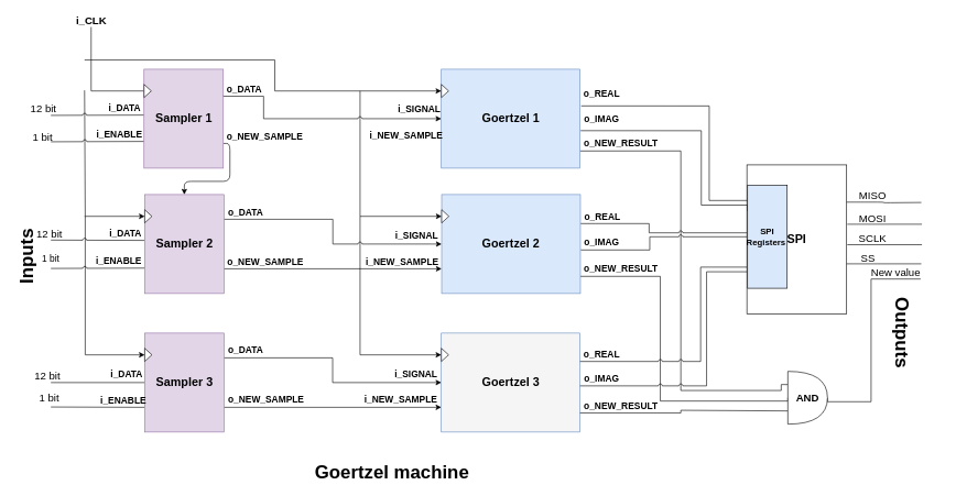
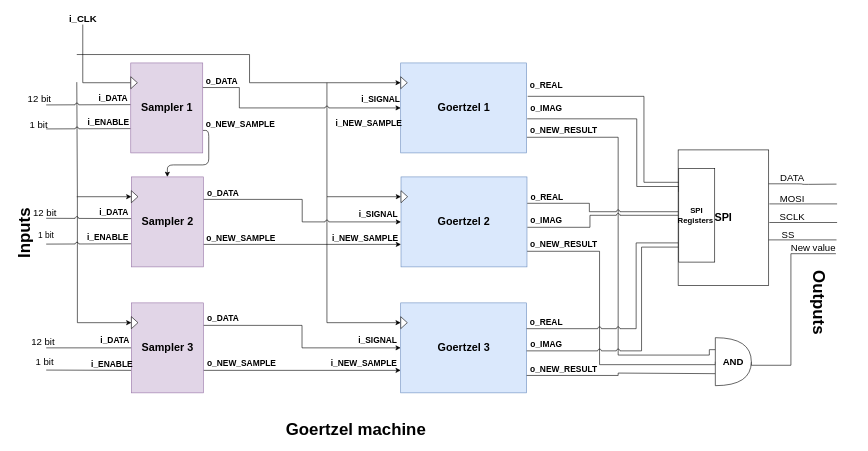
- <mxCell id="86" value="&lt;font style=&quot;font-size: 16px&quot;&gt;MISO&lt;/font&gt;" style="text;html=1;align=center;verticalAlign=middle;resizable=0;points=[];;autosize=1;" vertex="1" parent="1"><mxGeometry x="1294" y="286" width="52" height="20" as="geometry" /></mxCell>
+ <mxCell id="86" value="&lt;font style=&quot;font-size: 16px&quot;&gt;DATA&lt;/font&gt;" style="text;html=1;align=center;verticalAlign=middle;resizable=0;points=[];;autosize=1;" vertex="1" parent="1"><mxGeometry x="1294" y="286" width="52" height="20" as="geometry" /></mxCell>
- <mxCell id="81" value="&lt;b style=&quot;font-size: 13px&quot;&gt;SPI&lt;br&gt;Registers&amp;nbsp;&lt;/b&gt;" style="rounded=0;whiteSpace=wrap;html=1;fillColor=#dae8fc;" vertex="1" parent="1"><mxGeometry x="1131" y="280" width="60" height="156" as="geometry" /></mxCell>
+ <mxCell id="81" value="&lt;b style=&quot;font-size: 13px&quot;&gt;SPI&lt;br&gt;Registers&amp;nbsp;&lt;/b&gt;" style="rounded=0;whiteSpace=wrap;html=1;" vertex="1" parent="1"><mxGeometry x="1131" y="280" width="60" height="156" as="geometry" /></mxCell>
- <mxCell id="42" value="&lt;font style=&quot;font-size: 18px&quot;&gt;&lt;b&gt;Goertzel 3&lt;/b&gt;&lt;/font&gt;" style="rounded=0;whiteSpace=wrap;html=1;fillColor=#f5f5f5;strokeColor=#6c8ebf;" parent="1" vertex="1"><mxGeometry x="667.5" y="504" width="210" height="150" as="geometry" /></mxCell>
+ <mxCell id="42" value="&lt;font style=&quot;font-size: 18px&quot;&gt;&lt;b&gt;Goertzel 3&lt;/b&gt;&lt;/font&gt;" style="rounded=0;whiteSpace=wrap;html=1;fillColor=#dae8fc;strokeColor=#6c8ebf;" parent="1" vertex="1"><mxGeometry x="667.5" y="504" width="210" height="150" as="geometry" /></mxCell>
